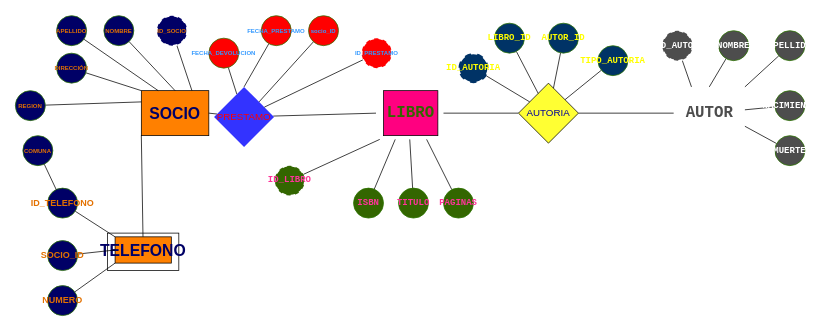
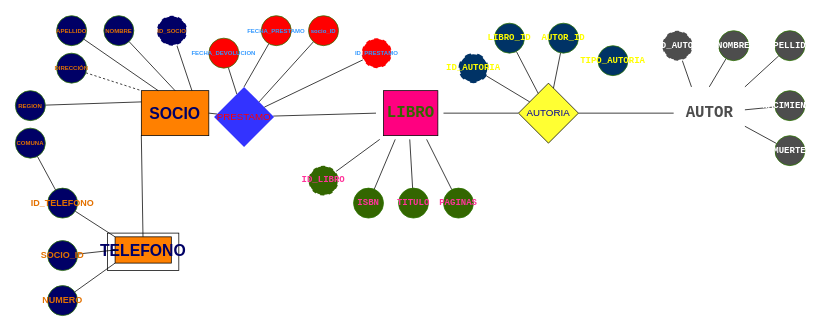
- <mxCell id="11" style="edgeStyle=none;html=1;entryX=0;entryY=0;entryDx=0;entryDy=0;fontSize=12;endArrow=none;endFill=0;" edge="1" parent="1" source="12" target="4"><mxGeometry relative="1" as="geometry" /></mxCell>
+ <mxCell id="11" style="edgeStyle=none;html=1;entryX=0;entryY=0;entryDx=0;entryDy=0;fontSize=12;endArrow=none;endFill=0;dashed=1;" edge="1" parent="1" source="12" target="4"><mxGeometry relative="1" as="geometry" /></mxCell>
- <mxCell id="60" style="edgeStyle=none;html=1;fontFamily=Helvetica;fontSize=8;fontColor=#000099;endArrow=none;endFill=0;" parent="1" source="61" target="33" edge="1"><mxGeometry relative="1" as="geometry" /></mxCell>
- <mxCell id="39" value="COMUNA" style="ellipse;whiteSpace=wrap;html=1;aspect=fixed;shadow=0;fillColor=#000066;fontColor=#E37100;strokeColor=#2D7600;fontStyle=1;fontSize=8;" parent="1" vertex="1"><mxGeometry x="30" y="180" width="40" height="40" as="geometry" /></mxCell>
+ <mxCell id="39" value="COMUNA" style="ellipse;whiteSpace=wrap;html=1;aspect=fixed;shadow=0;fillColor=#000066;fontColor=#E37100;strokeColor=#2D7600;fontStyle=1;fontSize=8;" parent="1" vertex="1"><mxGeometry x="20" y="170" width="40" height="40" as="geometry" /></mxCell>
- <mxCell id="16" value="ID_LIBRO" style="ellipse;whiteSpace=wrap;html=1;aspect=fixed;shadow=0;fillColor=#336600;fontColor=#FF3399;strokeColor=#FFFFFF;fontFamily=Courier New;fontStyle=1;dashed=1;strokeWidth=2;" parent="1" vertex="1"><mxGeometry x="366" y="220" width="40" height="40" as="geometry" /></mxCell>
+ <mxCell id="16" value="ID_LIBRO" style="ellipse;whiteSpace=wrap;html=1;aspect=fixed;shadow=0;fillColor=#336600;fontColor=#FF3399;strokeColor=#FFFFFF;fontFamily=Courier New;fontStyle=1;dashed=1;strokeWidth=2;" parent="1" vertex="1"><mxGeometry x="411" y="220" width="40" height="40" as="geometry" /></mxCell>
